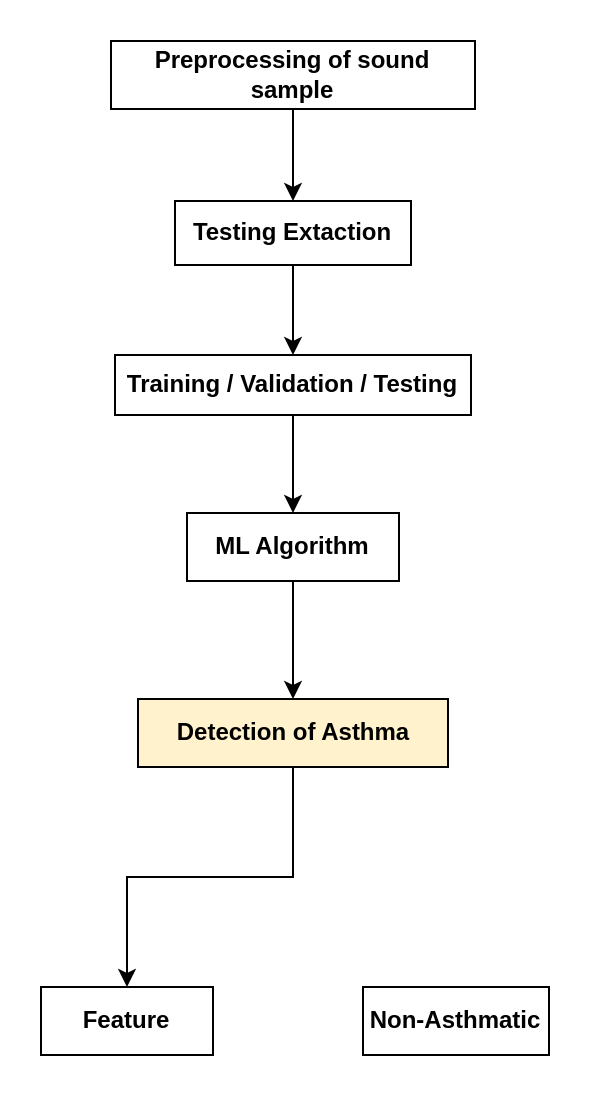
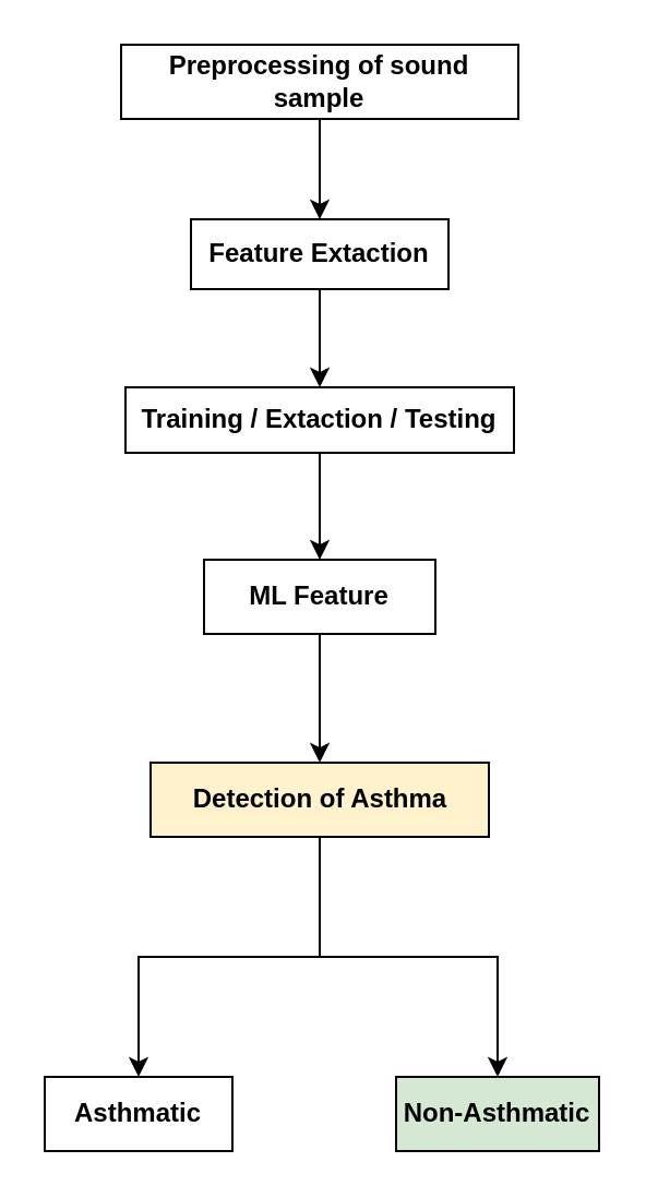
- <mxCell id="5" value="&lt;b&gt;Testing Extaction&lt;/b&gt;" style="rounded=0;whiteSpace=wrap;html=1;" parent="1" vertex="1"><mxGeometry x="87" y="100" width="118" height="32" as="geometry" /></mxCell>
+ <mxCell id="5" value="&lt;b&gt;Feature Extaction&lt;/b&gt;" style="rounded=0;whiteSpace=wrap;html=1;" parent="1" vertex="1"><mxGeometry x="87" y="100" width="118" height="32" as="geometry" /></mxCell>
- <mxCell id="14" value="&lt;b&gt;Training / Validation / Testing&lt;/b&gt;" style="rounded=0;whiteSpace=wrap;html=1;" vertex="1" parent="1"><mxGeometry x="57" y="177" width="178" height="30" as="geometry" /></mxCell>
+ <mxCell id="14" value="&lt;b&gt;Training / Extaction / Testing&lt;/b&gt;" style="rounded=0;whiteSpace=wrap;html=1;" vertex="1" parent="1"><mxGeometry x="57" y="177" width="178" height="30" as="geometry" /></mxCell>
- <mxCell id="7" value="&lt;b&gt;ML Algorithm&lt;/b&gt;" style="rounded=0;whiteSpace=wrap;html=1;" parent="1" vertex="1"><mxGeometry x="93" y="256" width="106" height="34" as="geometry" /></mxCell>
+ <mxCell id="7" value="&lt;b&gt;ML Feature&lt;/b&gt;" style="rounded=0;whiteSpace=wrap;html=1;" parent="1" vertex="1"><mxGeometry x="93" y="256" width="106" height="34" as="geometry" /></mxCell>
+ <mxCell id="9" style="edgeStyle=orthogonalEdgeStyle;rounded=0;orthogonalLoop=1;jettySize=auto;html=1;exitX=0.5;exitY=1;exitDx=0;exitDy=0;entryX=0.5;entryY=0;entryDx=0;entryDy=0;" parent="1" source="10" target="12" edge="1"><mxGeometry relative="1" as="geometry" /></mxCell>
- <mxCell id="11" value="&lt;b&gt;Feature&lt;/b&gt;" style="rounded=0;whiteSpace=wrap;html=1;" parent="1" vertex="1"><mxGeometry x="20" y="493" width="86" height="34" as="geometry" /></mxCell>
+ <mxCell id="11" value="&lt;b&gt;Asthmatic&lt;/b&gt;" style="rounded=0;whiteSpace=wrap;html=1;" parent="1" vertex="1"><mxGeometry x="20" y="493" width="86" height="34" as="geometry" /></mxCell>
- <mxCell id="12" value="&lt;b&gt;Non-Asthmatic&lt;/b&gt;" style="rounded=0;whiteSpace=wrap;html=1;" parent="1" vertex="1"><mxGeometry x="181" y="493" width="93" height="34" as="geometry" /></mxCell>
+ <mxCell id="12" value="&lt;b&gt;Non-Asthmatic&lt;/b&gt;" style="rounded=0;whiteSpace=wrap;html=1;fillColor=#d5e8d4;" parent="1" vertex="1"><mxGeometry x="181" y="493" width="93" height="34" as="geometry" /></mxCell>
